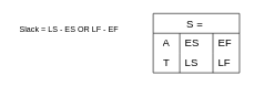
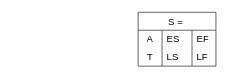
- <mxCell id="11" value="Slack = LS - ES OR LF - EF&amp;nbsp;" style="text;html=1;align=center;verticalAlign=middle;whiteSpace=wrap;rounded=0;" vertex="1" parent="1"><mxGeometry x="20" y="30" width="170" height="30" as="geometry" /></mxCell>
